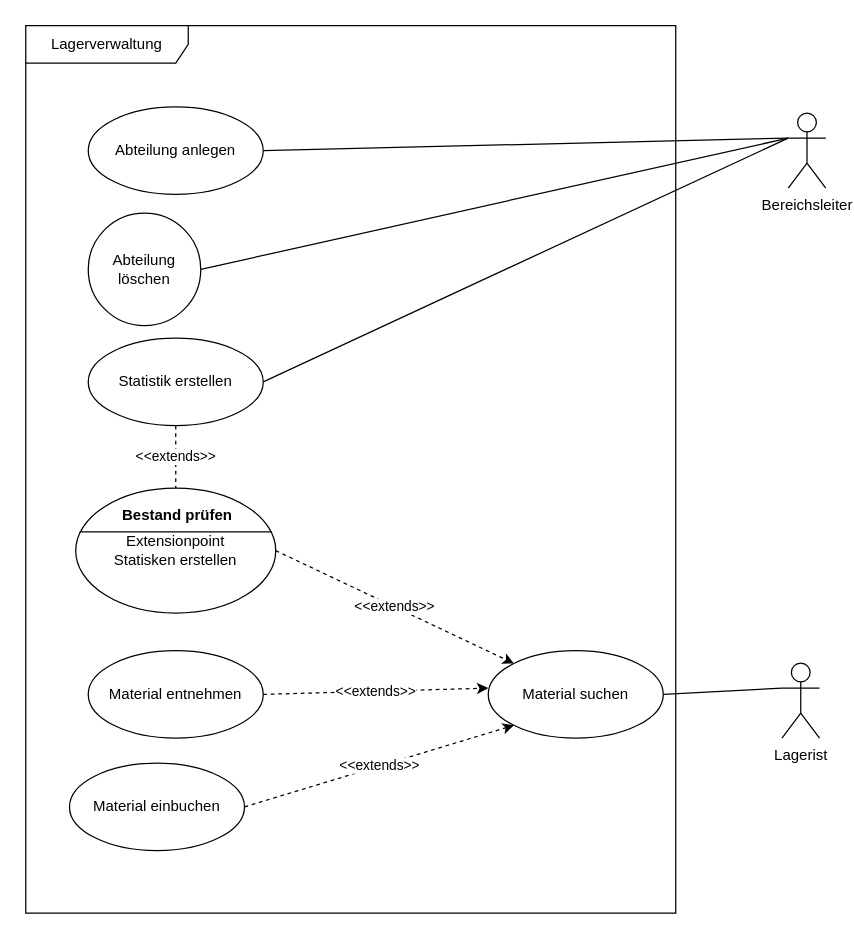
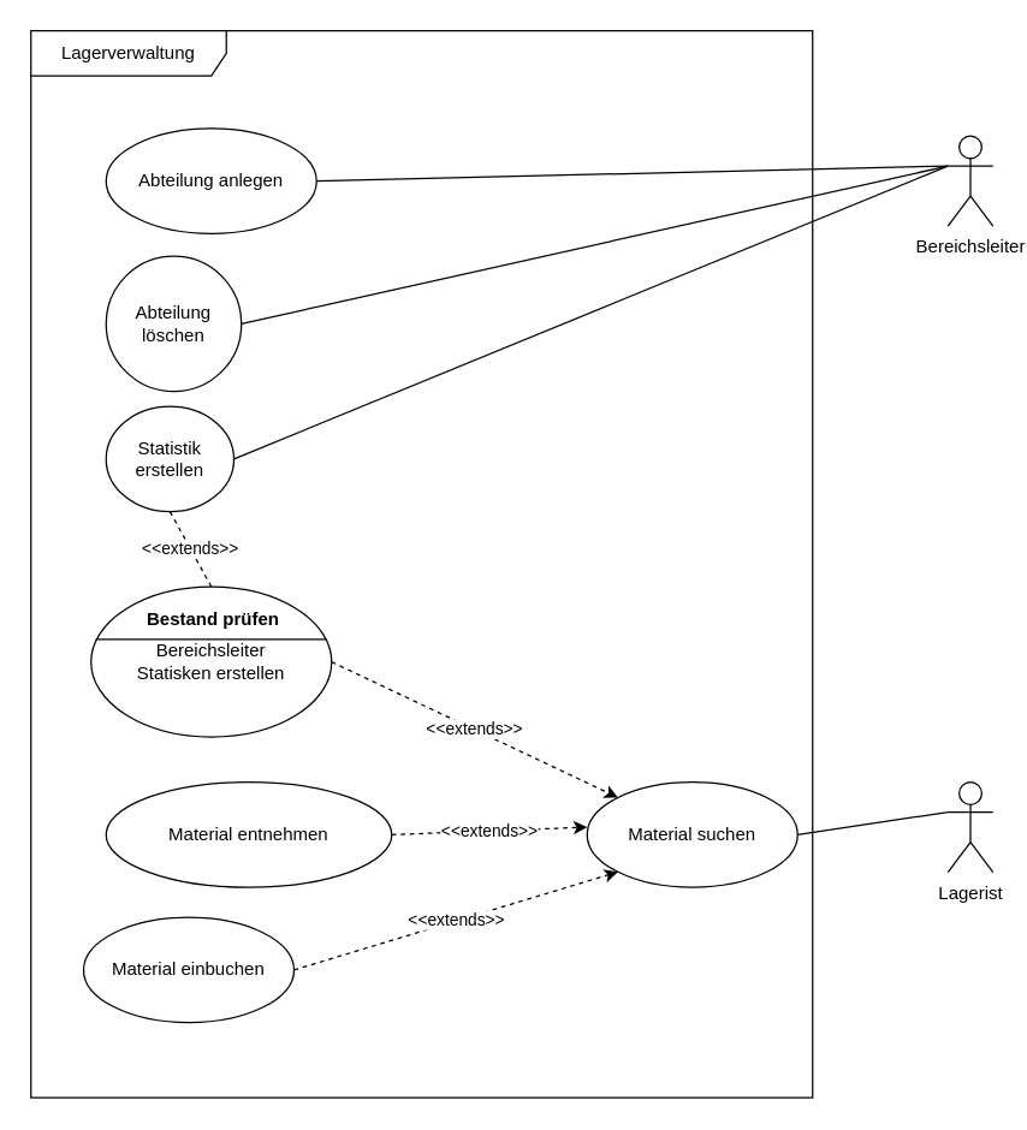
- <mxCell id="19" value="Statistik erstellen" style="ellipse;whiteSpace=wrap;html=1;" parent="1" vertex="1"><mxGeometry x="70" y="270" width="140" height="70" as="geometry" /></mxCell>
+ <mxCell id="19" value="Statistik erstellen" style="ellipse;whiteSpace=wrap;html=1;" parent="1" vertex="1"><mxGeometry x="70" y="270" width="85" height="70" as="geometry" /></mxCell>
- <mxCell id="18" value="Bestand prüfen" style="resizable=0;html=1;verticalAlign=middle;align=center;labelBackgroundColor=none;fontStyle=1;" parent="17" connectable="0" vertex="1"><mxGeometry x="80" y="21.25" as="geometry" /></mxCell>
+ <mxCell id="18" value="Bestand prüfen" style="resizable=0;html=1;verticalAlign=middle;align=center;labelBackgroundColor=none;fontStyle=1;fillColor=#fff2cc;" parent="17" connectable="0" vertex="1"><mxGeometry x="80" y="21.25" as="geometry" /></mxCell>
- <mxCell id="17" value="Extensionpoint&lt;br&gt;Statisken erstellen" style="html=1;shape=mxgraph.sysml.useCaseExtPt;whiteSpace=wrap;align=center;" parent="1" vertex="1"><mxGeometry x="60" y="390" width="160" height="100" as="geometry" /></mxCell>
+ <mxCell id="17" value="Bereichsleiter&lt;br&gt;Statisken erstellen" style="html=1;shape=mxgraph.sysml.useCaseExtPt;whiteSpace=wrap;align=center;" parent="1" vertex="1"><mxGeometry x="60" y="390" width="160" height="100" as="geometry" /></mxCell>
- <mxCell id="13" value="Material entnehmen" style="ellipse;whiteSpace=wrap;html=1;" parent="1" vertex="1"><mxGeometry x="70" y="520" width="140" height="70" as="geometry" /></mxCell>
+ <mxCell id="13" value="Material entnehmen" style="ellipse;whiteSpace=wrap;html=1;" parent="1" vertex="1"><mxGeometry x="70" y="520" width="190" height="70" as="geometry" /></mxCell>
- <mxCell id="4" value="Lagerist" style="shape=umlActor;verticalLabelPosition=bottom;verticalAlign=top;html=1;" parent="1" vertex="1"><mxGeometry x="625" y="530" width="30" height="60" as="geometry" /></mxCell>
+ <mxCell id="4" value="Lagerist" style="shape=umlActor;verticalLabelPosition=bottom;verticalAlign=top;html=1;" parent="1" vertex="1"><mxGeometry x="630" y="520" width="30" height="60" as="geometry" /></mxCell>
